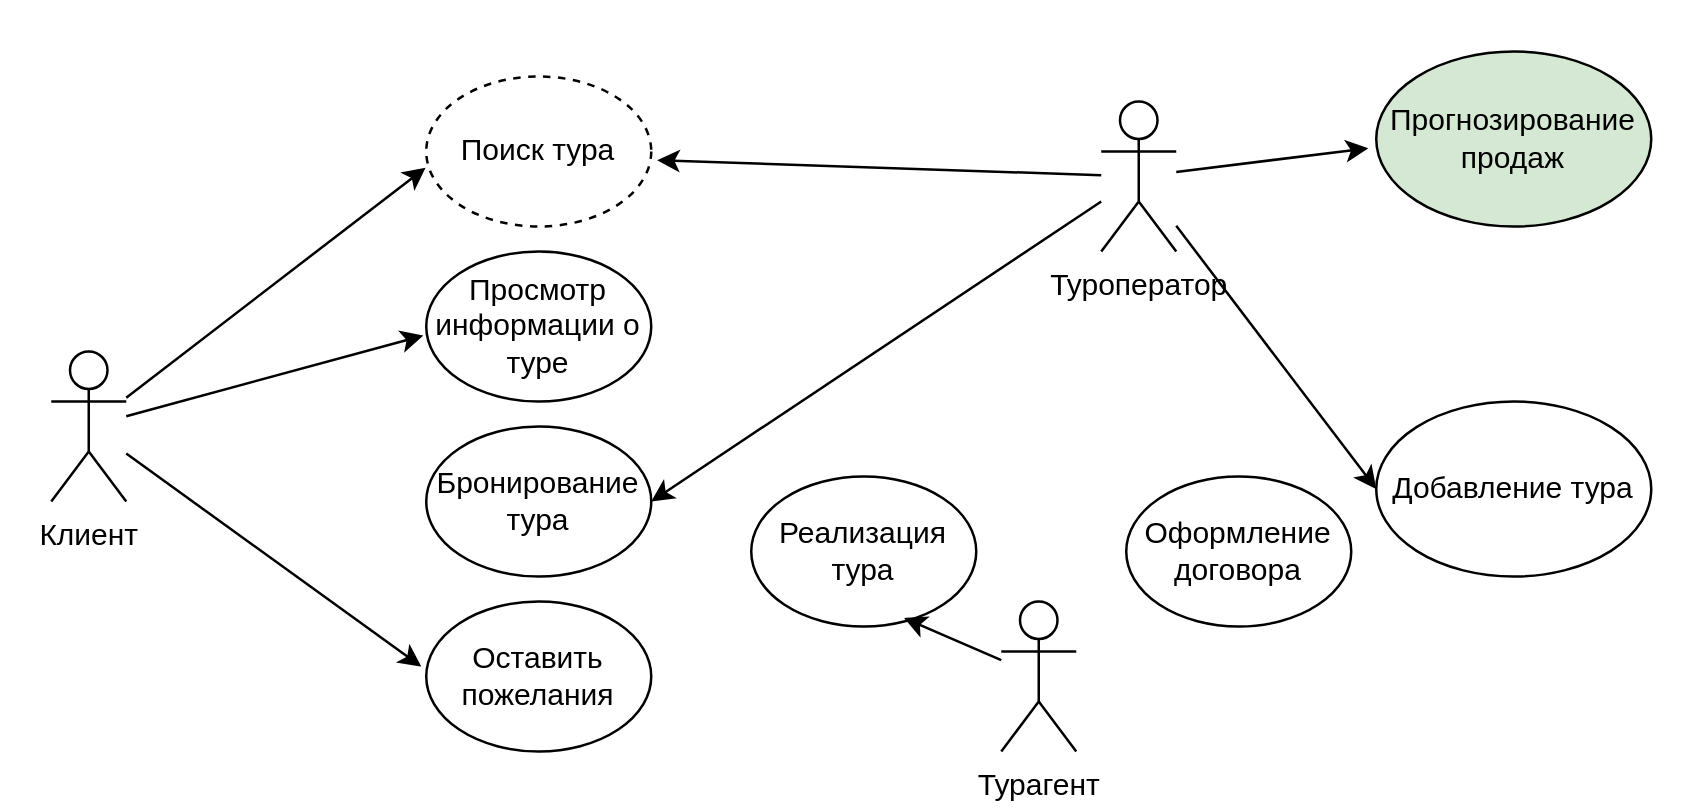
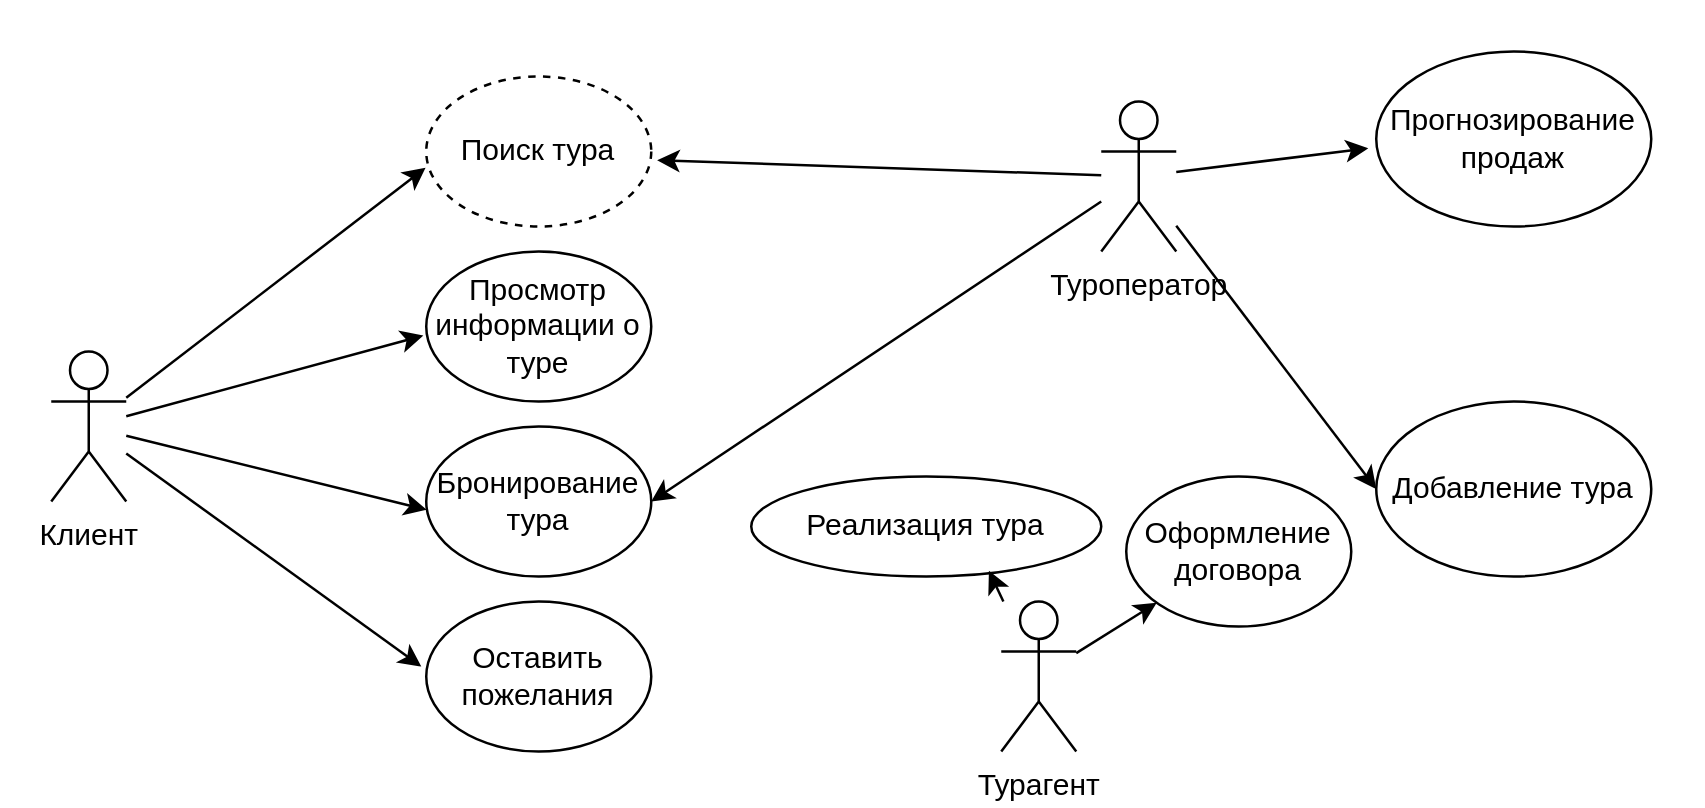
- <mxCell id="15" value="Прогнозирование продаж" style="ellipse;whiteSpace=wrap;html=1;fillColor=#d5e8d4;" vertex="1" parent="1"><mxGeometry x="550" y="20" width="110" height="70" as="geometry" /></mxCell>
+ <mxCell id="15" value="Прогнозирование продаж" style="ellipse;whiteSpace=wrap;html=1;" vertex="1" parent="1"><mxGeometry x="550" y="20" width="110" height="70" as="geometry" /></mxCell>
+ <mxCell id="12" style="edgeStyle=none;rounded=0;orthogonalLoop=1;jettySize=auto;html=1;entryX=0.002;entryY=0.555;entryDx=0;entryDy=0;entryPerimeter=0;" edge="1" parent="1" source="2" target="5"><mxGeometry relative="1" as="geometry" /></mxCell>
- <mxCell id="20" value="Реализация тура" style="ellipse;whiteSpace=wrap;html=1;" vertex="1" parent="1"><mxGeometry x="300" y="190" width="90" height="60" as="geometry" /></mxCell>
+ <mxCell id="20" value="Реализация тура" style="ellipse;whiteSpace=wrap;html=1;" vertex="1" parent="1"><mxGeometry x="300" y="190" width="140" height="40" as="geometry" /></mxCell>
+ <mxCell id="18" style="edgeStyle=none;rounded=0;orthogonalLoop=1;jettySize=auto;html=1;" edge="1" parent="1" source="19" target="21"><mxGeometry relative="1" as="geometry" /></mxCell>
